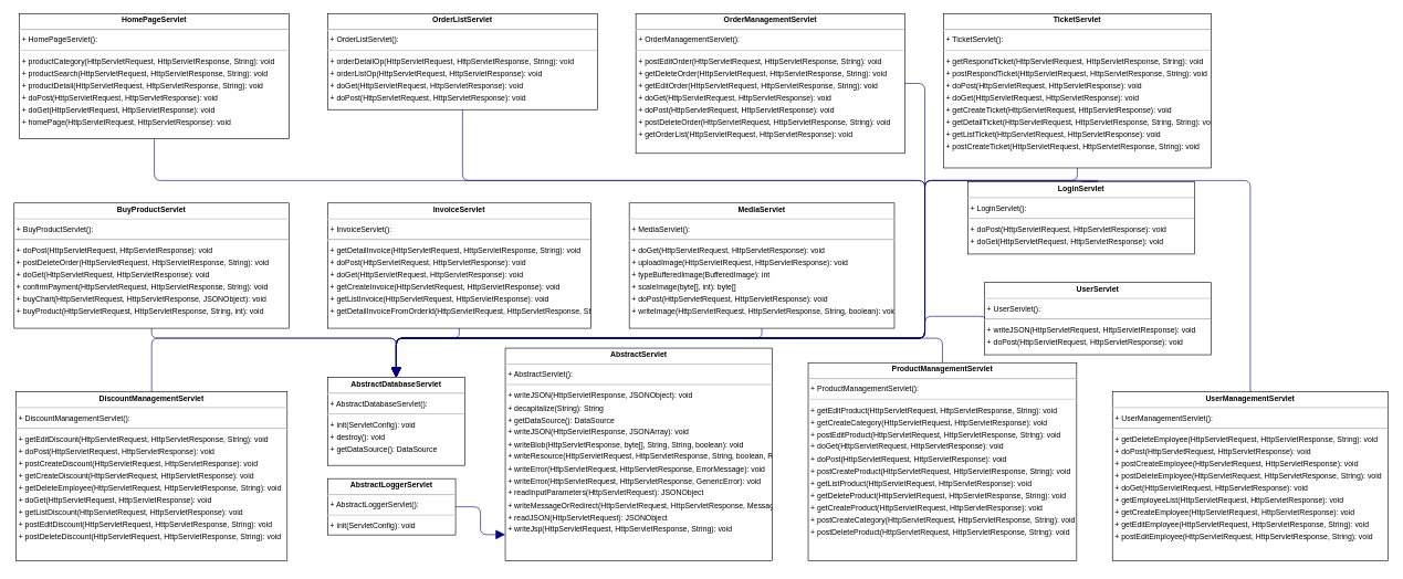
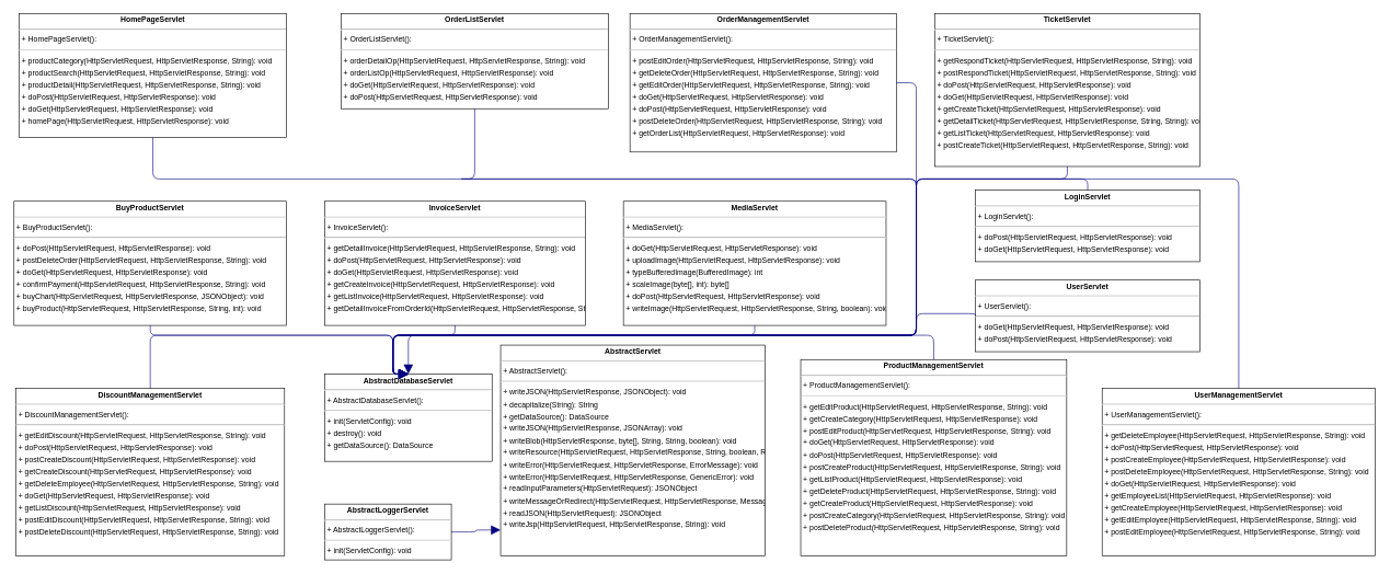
- <mxCell id="11" value="&lt;p style=&quot;margin: 4px 0px 0px; text-align: center; font-size: 11.5px;&quot;&gt;&lt;b style=&quot;font-size: 11.5px;&quot;&gt;OrderListServlet&lt;/b&gt;&lt;/p&gt;&lt;hr style=&quot;font-size: 11.5px;&quot;&gt;&lt;p style=&quot;margin: 0px 0px 0px 4px; line-height: 1.6; font-size: 11.5px;&quot;&gt;+ OrderListServlet(): &lt;/p&gt;&lt;hr style=&quot;font-size: 11.5px;&quot;&gt;&lt;p style=&quot;margin: 0px 0px 0px 4px; line-height: 1.6; font-size: 11.5px;&quot;&gt;+ orderDetailOp(HttpServletRequest, HttpServletResponse, String): void&lt;br style=&quot;font-size: 11.5px;&quot;&gt;+ orderListOp(HttpServletRequest, HttpServletResponse): void&lt;br style=&quot;font-size: 11.5px;&quot;&gt;+ doGet(HttpServletRequest, HttpServletResponse): void&lt;br style=&quot;font-size: 11.5px;&quot;&gt;+ doPost(HttpServletRequest, HttpServletResponse): void&lt;/p&gt;" style="verticalAlign=top;align=left;overflow=fill;fontSize=11.5;fontFamily=Helvetica;html=1;rounded=0;shadow=0;comic=0;labelBackgroundColor=none;strokeWidth=1;" parent="1" vertex="1"><mxGeometry x="493" y="20" width="407" height="145" as="geometry" /></mxCell>
+ <mxCell id="11" value="&lt;p style=&quot;margin: 4px 0px 0px; text-align: center; font-size: 11.5px;&quot;&gt;&lt;b style=&quot;font-size: 11.5px;&quot;&gt;OrderListServlet&lt;/b&gt;&lt;/p&gt;&lt;hr style=&quot;font-size: 11.5px;&quot;&gt;&lt;p style=&quot;margin: 0px 0px 0px 4px; line-height: 1.6; font-size: 11.5px;&quot;&gt;+ OrderListServlet(): &lt;/p&gt;&lt;hr style=&quot;font-size: 11.5px;&quot;&gt;&lt;p style=&quot;margin: 0px 0px 0px 4px; line-height: 1.6; font-size: 11.5px;&quot;&gt;+ orderDetailOp(HttpServletRequest, HttpServletResponse, String): void&lt;br style=&quot;font-size: 11.5px;&quot;&gt;+ orderListOp(HttpServletRequest, HttpServletResponse): void&lt;br style=&quot;font-size: 11.5px;&quot;&gt;+ doGet(HttpServletRequest, HttpServletResponse): void&lt;br style=&quot;font-size: 11.5px;&quot;&gt;+ doPost(HttpServletRequest, HttpServletResponse): void&lt;/p&gt;" style="verticalAlign=top;align=left;overflow=fill;fontSize=11.5;fontFamily=Helvetica;html=1;rounded=0;shadow=0;comic=0;labelBackgroundColor=none;strokeWidth=1;" parent="1" vertex="1"><mxGeometry x="518" y="20" width="407" height="145" as="geometry" /></mxCell>
- <mxCell id="9" value="&lt;p style=&quot;margin: 4px 0px 0px; text-align: center; font-size: 11.5px;&quot;&gt;&lt;b style=&quot;font-size: 11.5px;&quot;&gt;LoginServlet&lt;/b&gt;&lt;/p&gt;&lt;hr style=&quot;font-size: 11.5px;&quot;&gt;&lt;p style=&quot;margin: 0px 0px 0px 4px; line-height: 1.6; font-size: 11.5px;&quot;&gt;+ LoginServlet(): &lt;/p&gt;&lt;hr style=&quot;font-size: 11.5px;&quot;&gt;&lt;p style=&quot;margin: 0px 0px 0px 4px; line-height: 1.6; font-size: 11.5px;&quot;&gt;+ doPost(HttpServletRequest, HttpServletResponse): void&lt;br style=&quot;font-size: 11.5px;&quot;&gt;+ doGet(HttpServletRequest, HttpServletResponse): void&lt;/p&gt;" style="verticalAlign=top;align=left;overflow=fill;fontSize=11.5;fontFamily=Helvetica;html=1;rounded=0;shadow=0;comic=0;labelBackgroundColor=none;strokeWidth=1;" parent="1" vertex="1"><mxGeometry x="1459" y="274" width="342" height="109" as="geometry" /></mxCell>
+ <mxCell id="9" value="&lt;p style=&quot;margin: 4px 0px 0px; text-align: center; font-size: 11.5px;&quot;&gt;&lt;b style=&quot;font-size: 11.5px;&quot;&gt;LoginServlet&lt;/b&gt;&lt;/p&gt;&lt;hr style=&quot;font-size: 11.5px;&quot;&gt;&lt;p style=&quot;margin: 0px 0px 0px 4px; line-height: 1.6; font-size: 11.5px;&quot;&gt;+ LoginServlet(): &lt;/p&gt;&lt;hr style=&quot;font-size: 11.5px;&quot;&gt;&lt;p style=&quot;margin: 0px 0px 0px 4px; line-height: 1.6; font-size: 11.5px;&quot;&gt;+ doPost(HttpServletRequest, HttpServletResponse): void&lt;br style=&quot;font-size: 11.5px;&quot;&gt;+ doGet(HttpServletRequest, HttpServletResponse): void&lt;/p&gt;" style="verticalAlign=top;align=left;overflow=fill;fontSize=11.5;fontFamily=Helvetica;html=1;rounded=0;shadow=0;comic=0;labelBackgroundColor=none;strokeWidth=1;" parent="1" vertex="1"><mxGeometry x="1484" y="289" width="342" height="109" as="geometry" /></mxCell>
- <mxCell id="16" value="&lt;p style=&quot;margin: 4px 0px 0px; text-align: center; font-size: 11.5px;&quot;&gt;&lt;b style=&quot;font-size: 11.5px;&quot;&gt;UserServlet&lt;/b&gt;&lt;/p&gt;&lt;hr style=&quot;font-size: 11.5px;&quot;&gt;&lt;p style=&quot;margin: 0px 0px 0px 4px; line-height: 1.6; font-size: 11.5px;&quot;&gt;+ UserServlet(): &lt;/p&gt;&lt;hr style=&quot;font-size: 11.5px;&quot;&gt;&lt;p style=&quot;margin: 0px 0px 0px 4px; line-height: 1.6; font-size: 11.5px;&quot;&gt;+ writeJSON(HttpServletRequest, HttpServletResponse): void&lt;br style=&quot;font-size: 11.5px;&quot;&gt;+ doPost(HttpServletRequest, HttpServletResponse): void&lt;/p&gt;" style="verticalAlign=top;align=left;overflow=fill;fontSize=11.5;fontFamily=Helvetica;html=1;rounded=0;shadow=0;comic=0;labelBackgroundColor=none;strokeWidth=1;" parent="1" vertex="1"><mxGeometry x="1484" y="426" width="342" height="109" as="geometry" /></mxCell>
+ <mxCell id="16" value="&lt;p style=&quot;margin: 4px 0px 0px; text-align: center; font-size: 11.5px;&quot;&gt;&lt;b style=&quot;font-size: 11.5px;&quot;&gt;UserServlet&lt;/b&gt;&lt;/p&gt;&lt;hr style=&quot;font-size: 11.5px;&quot;&gt;&lt;p style=&quot;margin: 0px 0px 0px 4px; line-height: 1.6; font-size: 11.5px;&quot;&gt;+ UserServlet(): &lt;/p&gt;&lt;hr style=&quot;font-size: 11.5px;&quot;&gt;&lt;p style=&quot;margin: 0px 0px 0px 4px; line-height: 1.6; font-size: 11.5px;&quot;&gt;+ doGet(HttpServletRequest, HttpServletResponse): void&lt;br style=&quot;font-size: 11.5px;&quot;&gt;+ doPost(HttpServletRequest, HttpServletResponse): void&lt;/p&gt;" style="verticalAlign=top;align=left;overflow=fill;fontSize=11.5;fontFamily=Helvetica;html=1;rounded=0;shadow=0;comic=0;labelBackgroundColor=none;strokeWidth=1;" parent="1" vertex="1"><mxGeometry x="1484" y="426" width="342" height="109" as="geometry" /></mxCell>
- <mxCell id="2" value="&lt;p style=&quot;margin: 4px 0px 0px; text-align: center; font-size: 11.5px;&quot;&gt;&lt;b style=&quot;font-size: 11.5px;&quot;&gt;AbstractDatabaseServlet&lt;/b&gt;&lt;/p&gt;&lt;hr style=&quot;font-size: 11.5px;&quot;&gt;&lt;p style=&quot;margin: 0px 0px 0px 4px; line-height: 1.6; font-size: 11.5px;&quot;&gt;+ AbstractDatabaseServlet(): &lt;/p&gt;&lt;hr style=&quot;font-size: 11.5px;&quot;&gt;&lt;p style=&quot;margin: 0px 0px 0px 4px; line-height: 1.6; font-size: 11.5px;&quot;&gt;+ init(ServletConfig): void&lt;br style=&quot;font-size: 11.5px;&quot;&gt;+ destroy(): void&lt;br style=&quot;font-size: 11.5px;&quot;&gt;+ getDataSource(): DataSource&lt;/p&gt;" style="verticalAlign=top;align=left;overflow=fill;fontSize=11.5;fontFamily=Helvetica;html=1;rounded=0;shadow=0;comic=0;labelBackgroundColor=none;strokeWidth=1;" parent="1" vertex="1"><mxGeometry x="493" y="569" width="207" height="133" as="geometry" /></mxCell>
+ <mxCell id="2" value="&lt;p style=&quot;margin: 4px 0px 0px; text-align: center; font-size: 11.5px;&quot;&gt;&lt;b style=&quot;font-size: 11.5px;&quot;&gt;AbstractDatabaseServlet&lt;/b&gt;&lt;/p&gt;&lt;hr style=&quot;font-size: 11.5px;&quot;&gt;&lt;p style=&quot;margin: 0px 0px 0px 4px; line-height: 1.6; font-size: 11.5px;&quot;&gt;+ AbstractDatabaseServlet(): &lt;/p&gt;&lt;hr style=&quot;font-size: 11.5px;&quot;&gt;&lt;p style=&quot;margin: 0px 0px 0px 4px; line-height: 1.6; font-size: 11.5px;&quot;&gt;+ init(ServletConfig): void&lt;br style=&quot;font-size: 11.5px;&quot;&gt;+ destroy(): void&lt;br style=&quot;font-size: 11.5px;&quot;&gt;+ getDataSource(): DataSource&lt;/p&gt;" style="verticalAlign=top;align=left;overflow=fill;fontSize=11.5;fontFamily=Helvetica;html=1;rounded=0;shadow=0;comic=0;labelBackgroundColor=none;strokeWidth=1;" parent="1" vertex="1"><mxGeometry x="493" y="569" width="255" height="133" as="geometry" /></mxCell>
- <mxCell id="3" value="&lt;p style=&quot;margin: 4px 0px 0px; text-align: center; font-size: 11.5px;&quot;&gt;&lt;b style=&quot;font-size: 11.5px;&quot;&gt;AbstractLoggerServlet&lt;/b&gt;&lt;/p&gt;&lt;hr style=&quot;font-size: 11.5px;&quot;&gt;&lt;p style=&quot;margin: 0px 0px 0px 4px; line-height: 1.6; font-size: 11.5px;&quot;&gt;+ AbstractLoggerServlet(): &lt;/p&gt;&lt;hr style=&quot;font-size: 11.5px;&quot;&gt;&lt;p style=&quot;margin: 0px 0px 0px 4px; line-height: 1.6; font-size: 11.5px;&quot;&gt;+ init(ServletConfig): void&lt;/p&gt;" style="verticalAlign=top;align=left;overflow=fill;fontSize=11.5;fontFamily=Helvetica;html=1;rounded=0;shadow=0;comic=0;labelBackgroundColor=none;strokeWidth=1;" parent="1" vertex="1"><mxGeometry x="493" y="722" width="193" height="85" as="geometry" /></mxCell>
+ <mxCell id="3" value="&lt;p style=&quot;margin: 4px 0px 0px; text-align: center; font-size: 11.5px;&quot;&gt;&lt;b style=&quot;font-size: 11.5px;&quot;&gt;AbstractLoggerServlet&lt;/b&gt;&lt;/p&gt;&lt;hr style=&quot;font-size: 11.5px;&quot;&gt;&lt;p style=&quot;margin: 0px 0px 0px 4px; line-height: 1.6; font-size: 11.5px;&quot;&gt;+ AbstractLoggerServlet(): &lt;/p&gt;&lt;hr style=&quot;font-size: 11.5px;&quot;&gt;&lt;p style=&quot;margin: 0px 0px 0px 4px; line-height: 1.6; font-size: 11.5px;&quot;&gt;+ init(ServletConfig): void&lt;/p&gt;" style="verticalAlign=top;align=left;overflow=fill;fontSize=11.5;fontFamily=Helvetica;html=1;rounded=0;shadow=0;comic=0;labelBackgroundColor=none;strokeWidth=1;" parent="1" vertex="1"><mxGeometry x="493" y="767" width="193" height="85" as="geometry" /></mxCell>
